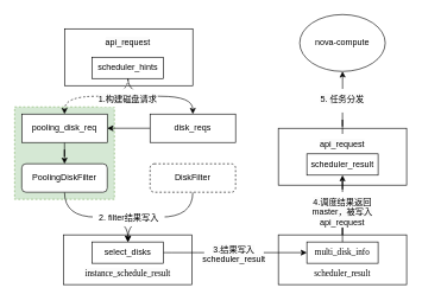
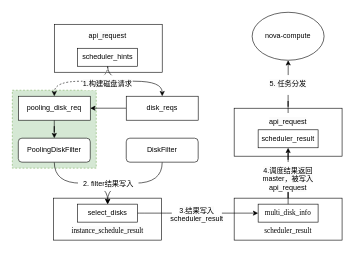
- <mxCell id="8" value="&lt;h3 style=&quot;text-align: left; padding-left: 0px; font-size: 12px;&quot; data-slate-node=&quot;element&quot; data-indent=&quot;0&quot; data-uuid=&quot;cea87ff0-bbfe-11ed-9027-53a240076980&quot; data-morpho-type=&quot;heading&quot; class=&quot;mp-heading&quot;&gt;&lt;span style=&quot;font-weight: normal; font-size: 12px;&quot;&gt;DiskFilter&lt;/span&gt;&lt;/h3&gt;" style="rounded=1;whiteSpace=wrap;html=1;fontSize=12;dashed=1;" vertex="1" parent="1"><mxGeometry x="210" y="230" width="120" height="40" as="geometry" /></mxCell>
+ <mxCell id="8" value="&lt;h3 style=&quot;text-align: left; padding-left: 0px; font-size: 12px;&quot; data-slate-node=&quot;element&quot; data-indent=&quot;0&quot; data-uuid=&quot;cea87ff0-bbfe-11ed-9027-53a240076980&quot; data-morpho-type=&quot;heading&quot; class=&quot;mp-heading&quot;&gt;&lt;span style=&quot;font-weight: normal; font-size: 12px;&quot;&gt;DiskFilter&lt;/span&gt;&lt;/h3&gt;" style="rounded=1;whiteSpace=wrap;html=1;fontSize=12;" vertex="1" parent="1"><mxGeometry x="210" y="230" width="120" height="40" as="geometry" /></mxCell>
